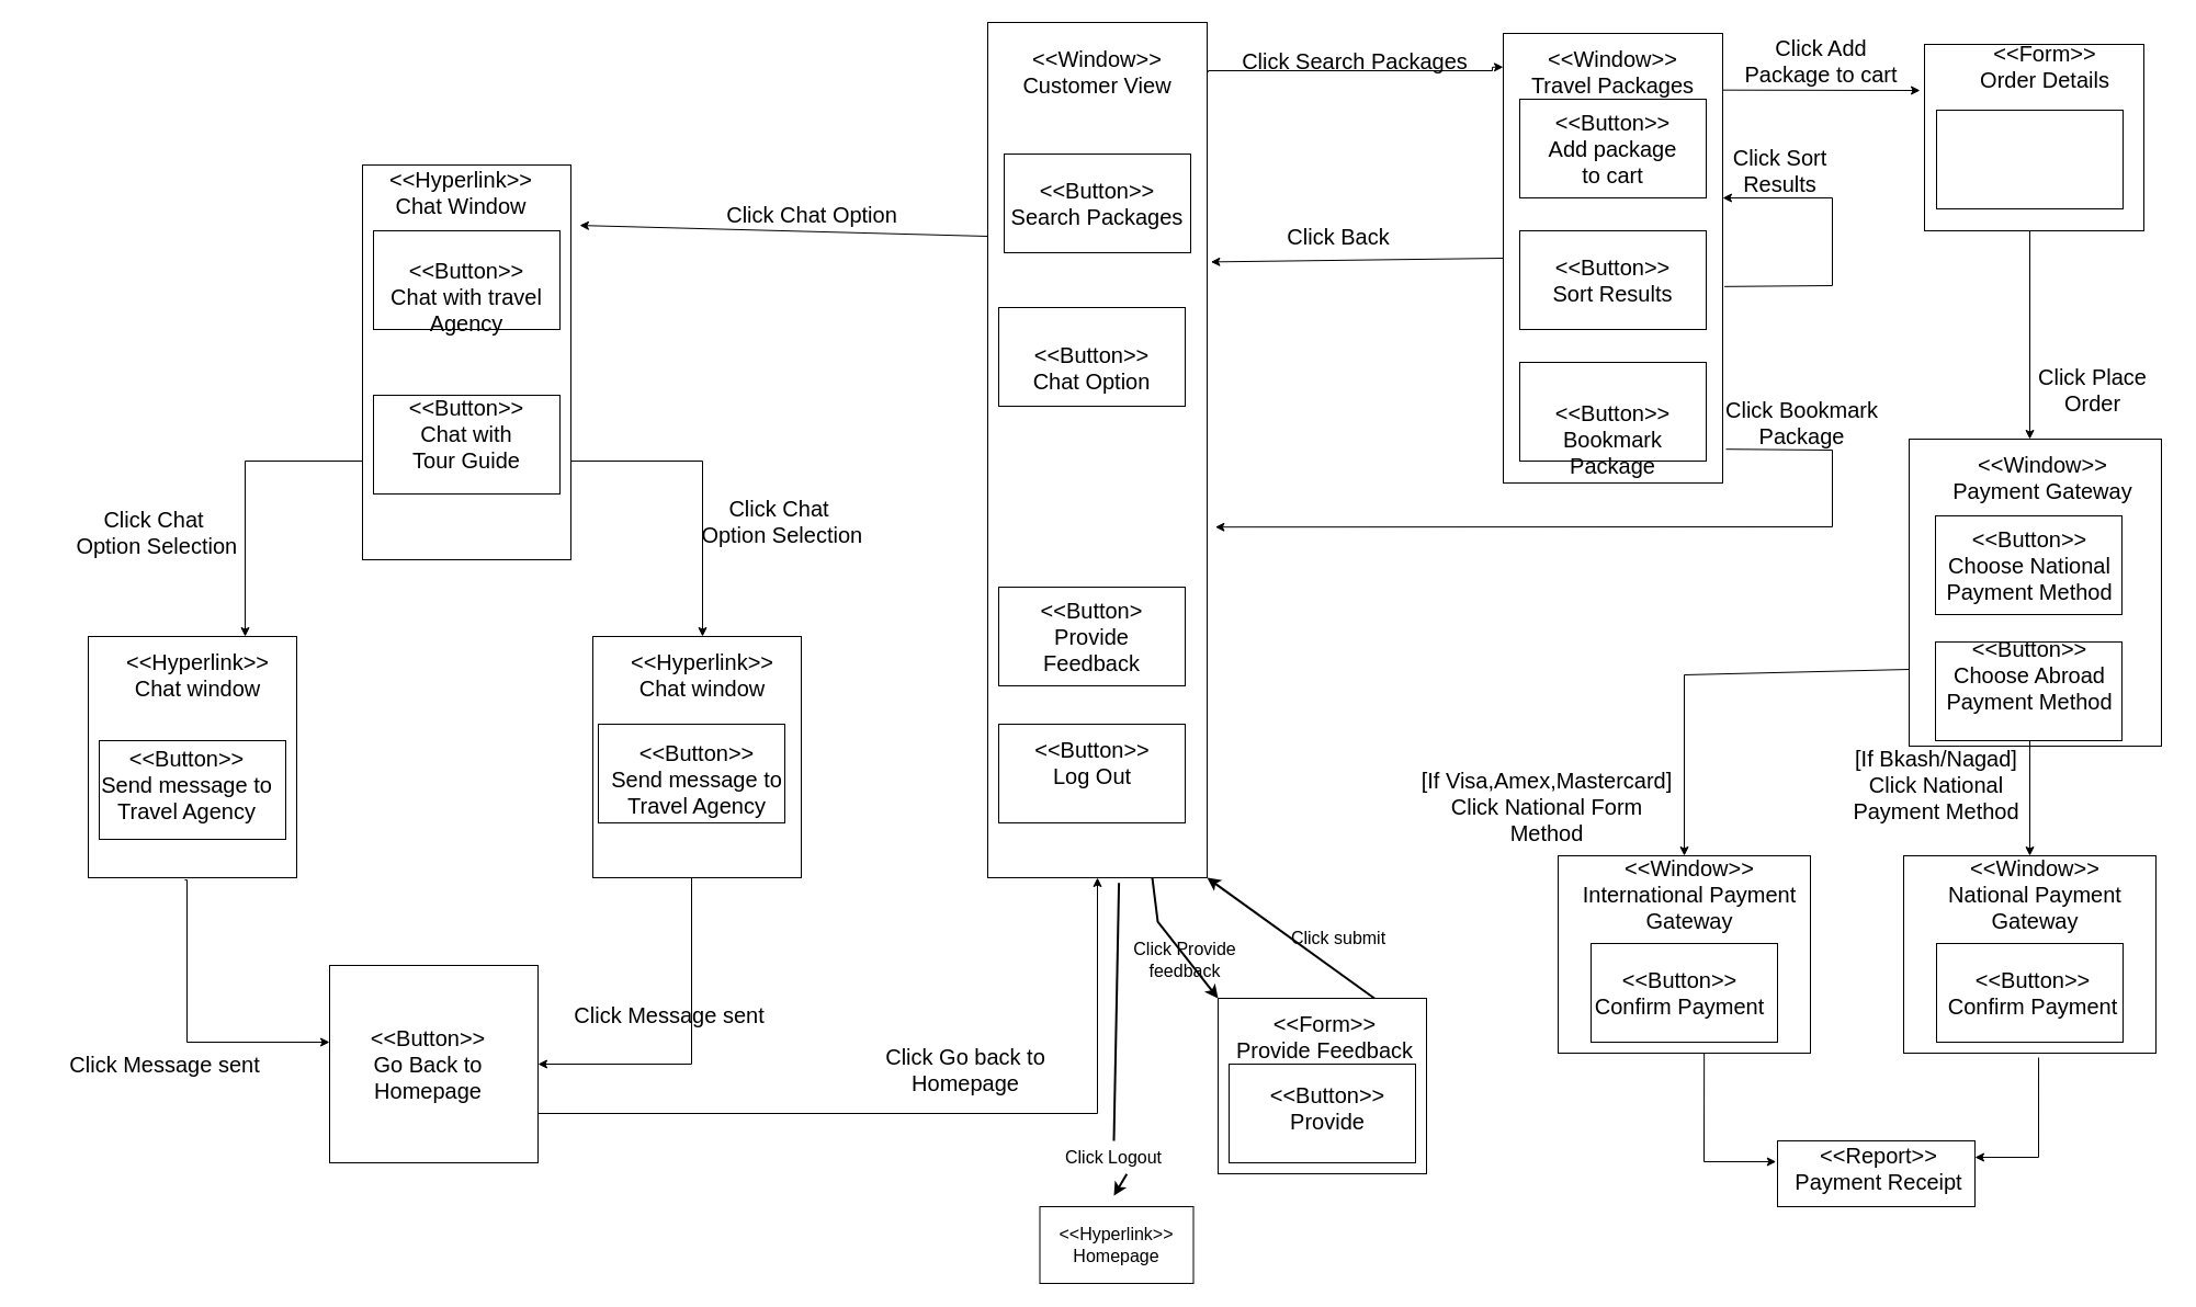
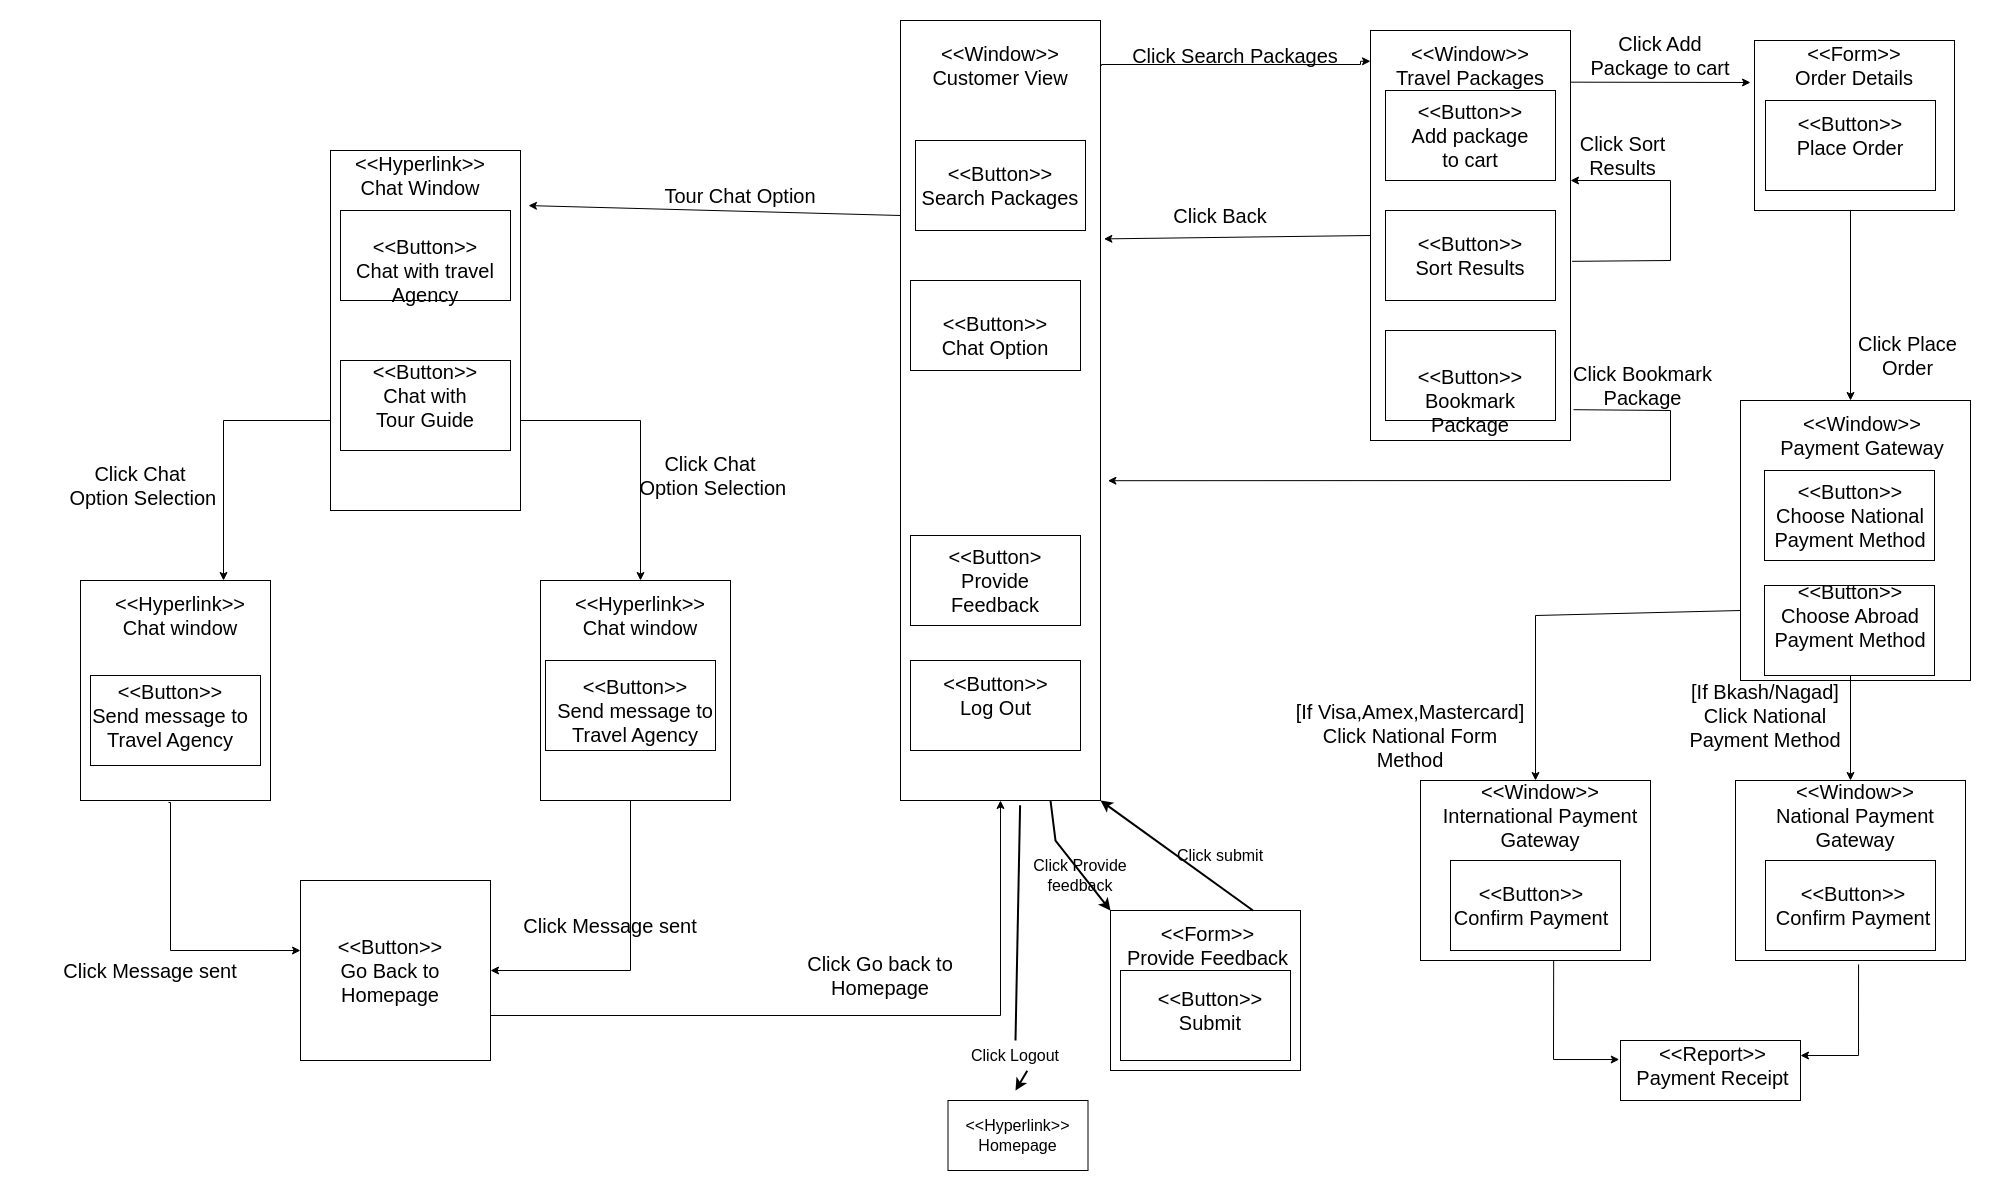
- <mxCell id="23" value="&lt;font style=&quot;font-size: 20px&quot;&gt;&amp;lt;&amp;lt;Form&amp;gt;&amp;gt;&lt;br&gt;Order Details&lt;br&gt;&lt;/font&gt;" style="text;html=1;strokeColor=none;fillColor=none;align=center;verticalAlign=middle;whiteSpace=wrap;rounded=0;" parent="1" vertex="1"><mxGeometry x="1784" y="45" width="160" height="30" as="geometry" /></mxCell>
+ <mxCell id="23" value="&lt;font style=&quot;font-size: 20px&quot;&gt;&amp;lt;&amp;lt;Form&amp;gt;&amp;gt;&lt;br&gt;Order Details&lt;br&gt;&lt;/font&gt;" style="text;html=1;strokeColor=none;fillColor=none;align=center;verticalAlign=middle;whiteSpace=wrap;rounded=0;" parent="1" vertex="1"><mxGeometry x="1774" y="50" width="160" height="30" as="geometry" /></mxCell>
+ <mxCell id="24" value="&lt;font style=&quot;font-size: 20px&quot;&gt;&amp;lt;&amp;lt;Button&amp;gt;&amp;gt;&lt;br&gt;Place Order&lt;br&gt;&lt;/font&gt;" style="text;html=1;strokeColor=none;fillColor=none;align=center;verticalAlign=middle;whiteSpace=wrap;rounded=0;" parent="1" vertex="1"><mxGeometry x="1770" y="120" width="160" height="30" as="geometry" /></mxCell>
- <mxCell id="60" value="Click Chat Option" style="text;html=1;strokeColor=none;fillColor=none;align=center;verticalAlign=middle;whiteSpace=wrap;rounded=0;fontSize=20;" parent="1" vertex="1"><mxGeometry x="620" y="180" width="240" height="30" as="geometry" /></mxCell>
+ <mxCell id="60" value="Tour Chat Option" style="text;html=1;strokeColor=none;fillColor=none;align=center;verticalAlign=middle;whiteSpace=wrap;rounded=0;fontSize=20;" parent="1" vertex="1"><mxGeometry x="620" y="180" width="240" height="30" as="geometry" /></mxCell>
- <mxCell id="88" value="&lt;font style=&quot;font-size: 20px&quot;&gt;&amp;lt;&amp;lt;Button&amp;gt;&amp;gt;&lt;br&gt;Provide&lt;br&gt;&lt;/font&gt;" style="text;html=1;strokeColor=none;fillColor=none;align=center;verticalAlign=middle;whiteSpace=wrap;rounded=0;" vertex="1" parent="1"><mxGeometry x="1130" y="970" width="160" height="80" as="geometry" /></mxCell>
+ <mxCell id="88" value="&lt;font style=&quot;font-size: 20px&quot;&gt;&amp;lt;&amp;lt;Button&amp;gt;&amp;gt;&lt;br&gt;Submit&lt;br&gt;&lt;/font&gt;" style="text;html=1;strokeColor=none;fillColor=none;align=center;verticalAlign=middle;whiteSpace=wrap;rounded=0;" vertex="1" parent="1"><mxGeometry x="1130" y="970" width="160" height="80" as="geometry" /></mxCell>
